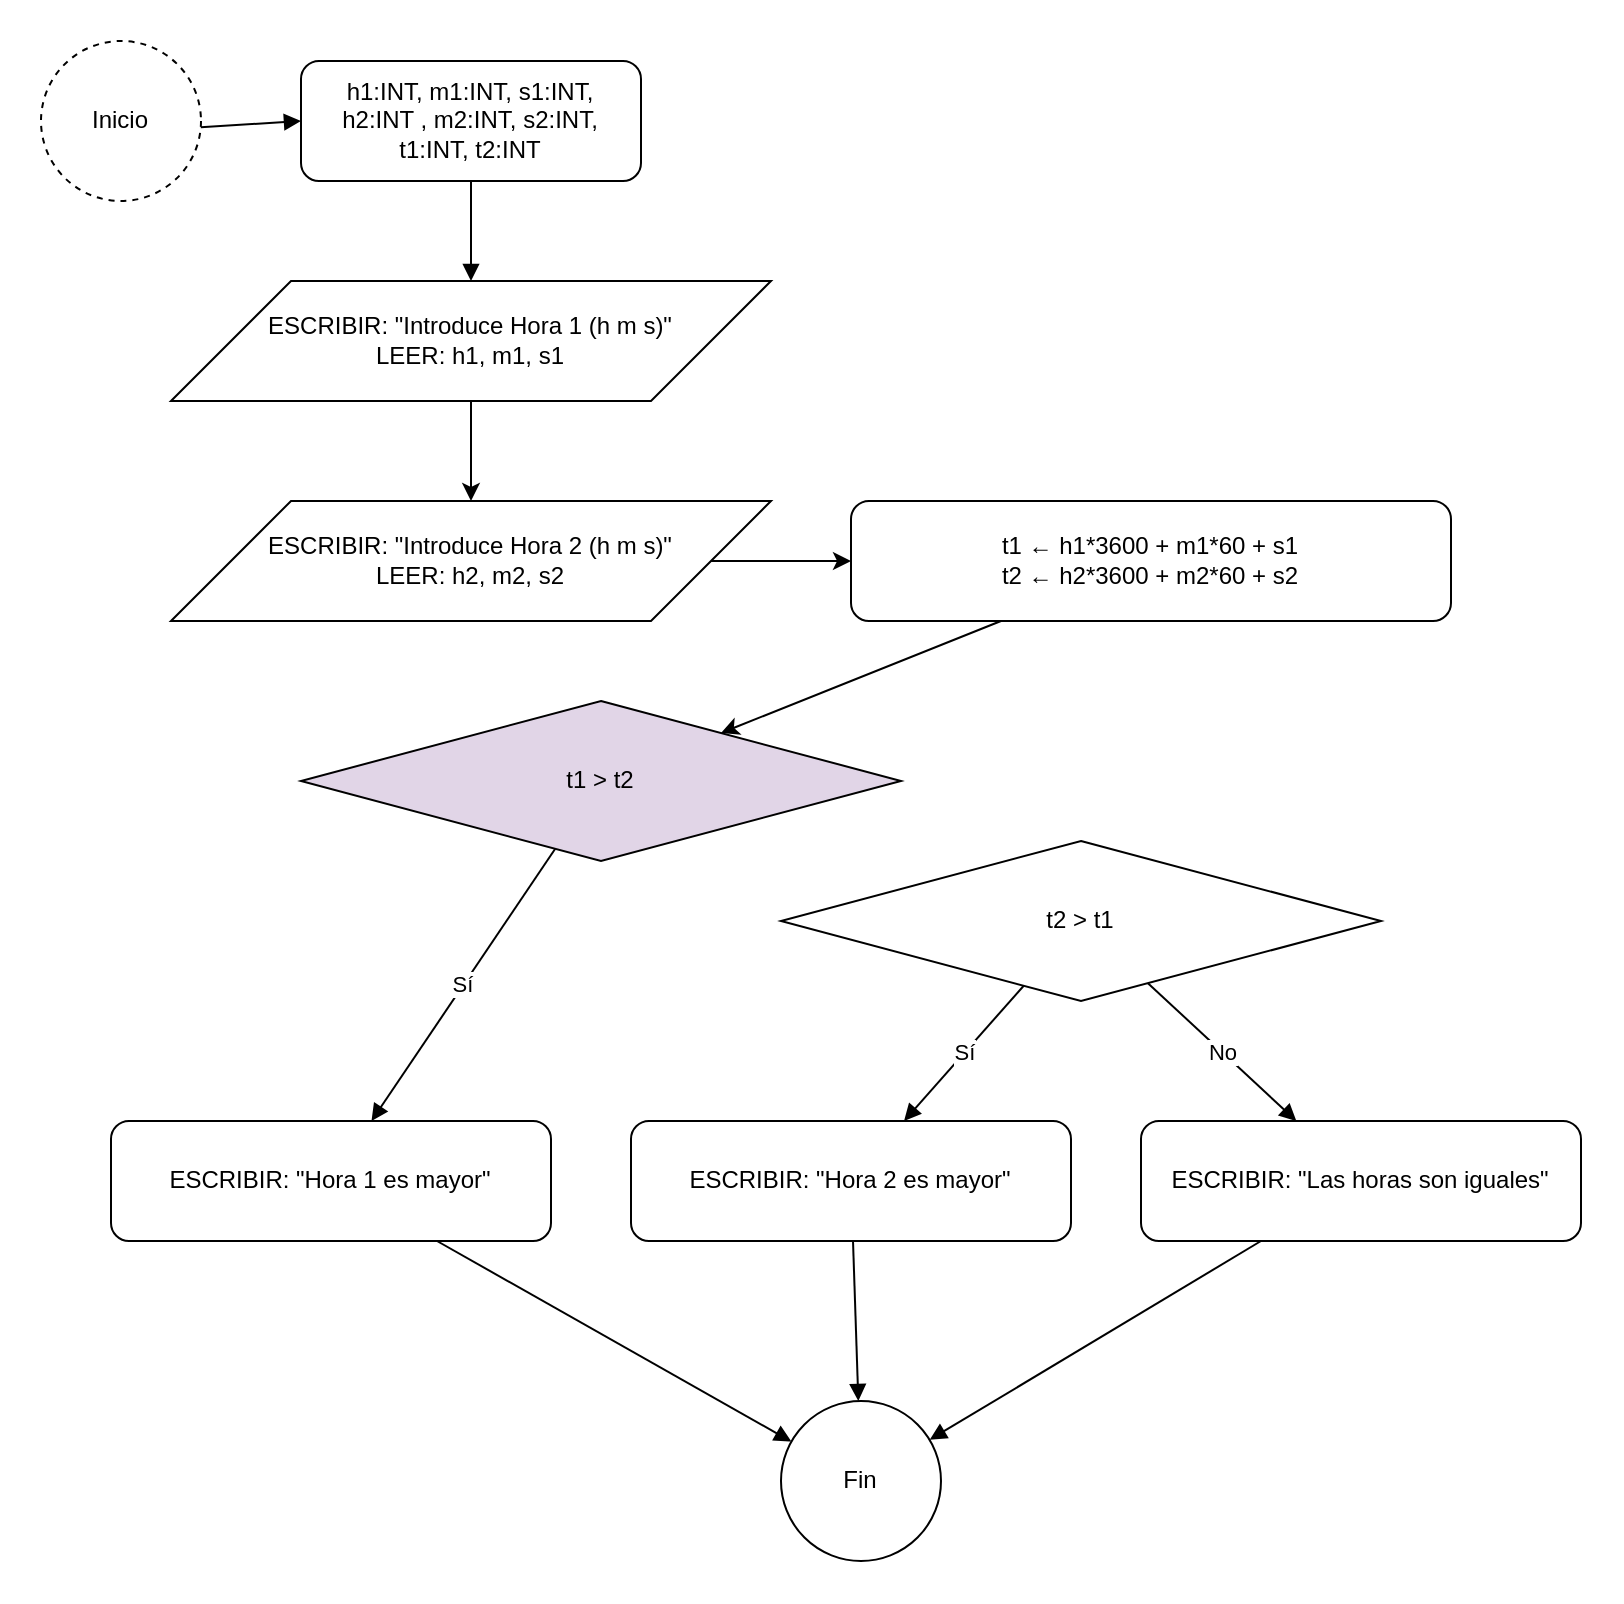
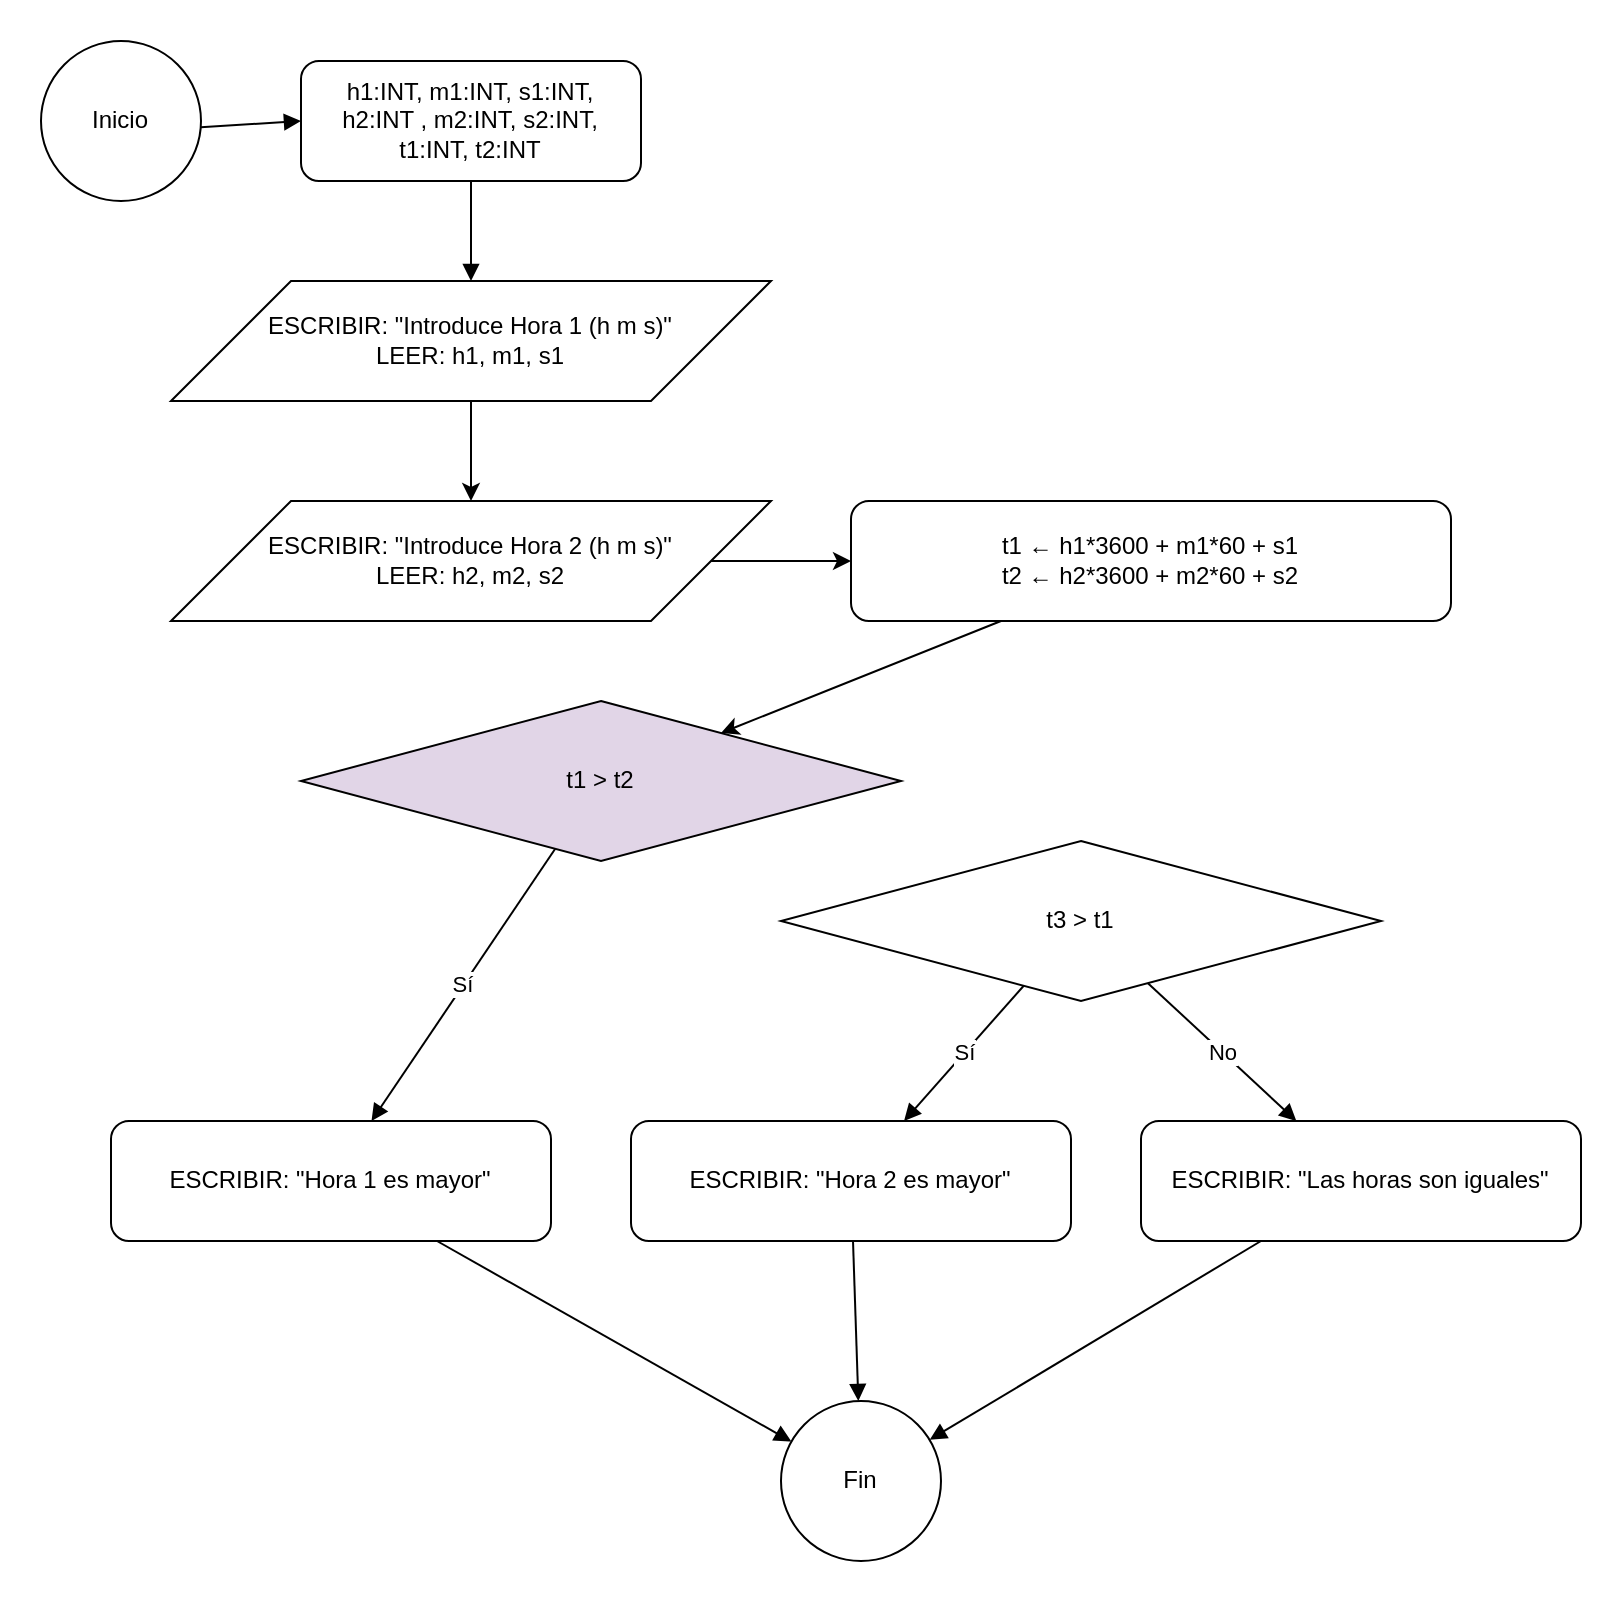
- <mxCell id="2" value="Inicio" style="ellipse;whiteSpace=wrap;html=1;aspect=fixed;dashed=1;" parent="1" vertex="1"><mxGeometry x="20" y="20" width="80" height="80" as="geometry" /></mxCell>
+ <mxCell id="2" value="Inicio" style="ellipse;whiteSpace=wrap;html=1;aspect=fixed;" parent="1" vertex="1"><mxGeometry x="20" y="20" width="80" height="80" as="geometry" /></mxCell>
- <mxCell id="12" value="t2 &amp;gt; t1" style="rhombus;whiteSpace=wrap;html=1;" parent="1" vertex="1"><mxGeometry x="390" y="420" width="300" height="80" as="geometry" /></mxCell>
+ <mxCell id="12" value="t3 &amp;gt; t1" style="rhombus;whiteSpace=wrap;html=1;" parent="1" vertex="1"><mxGeometry x="390" y="420" width="300" height="80" as="geometry" /></mxCell>
